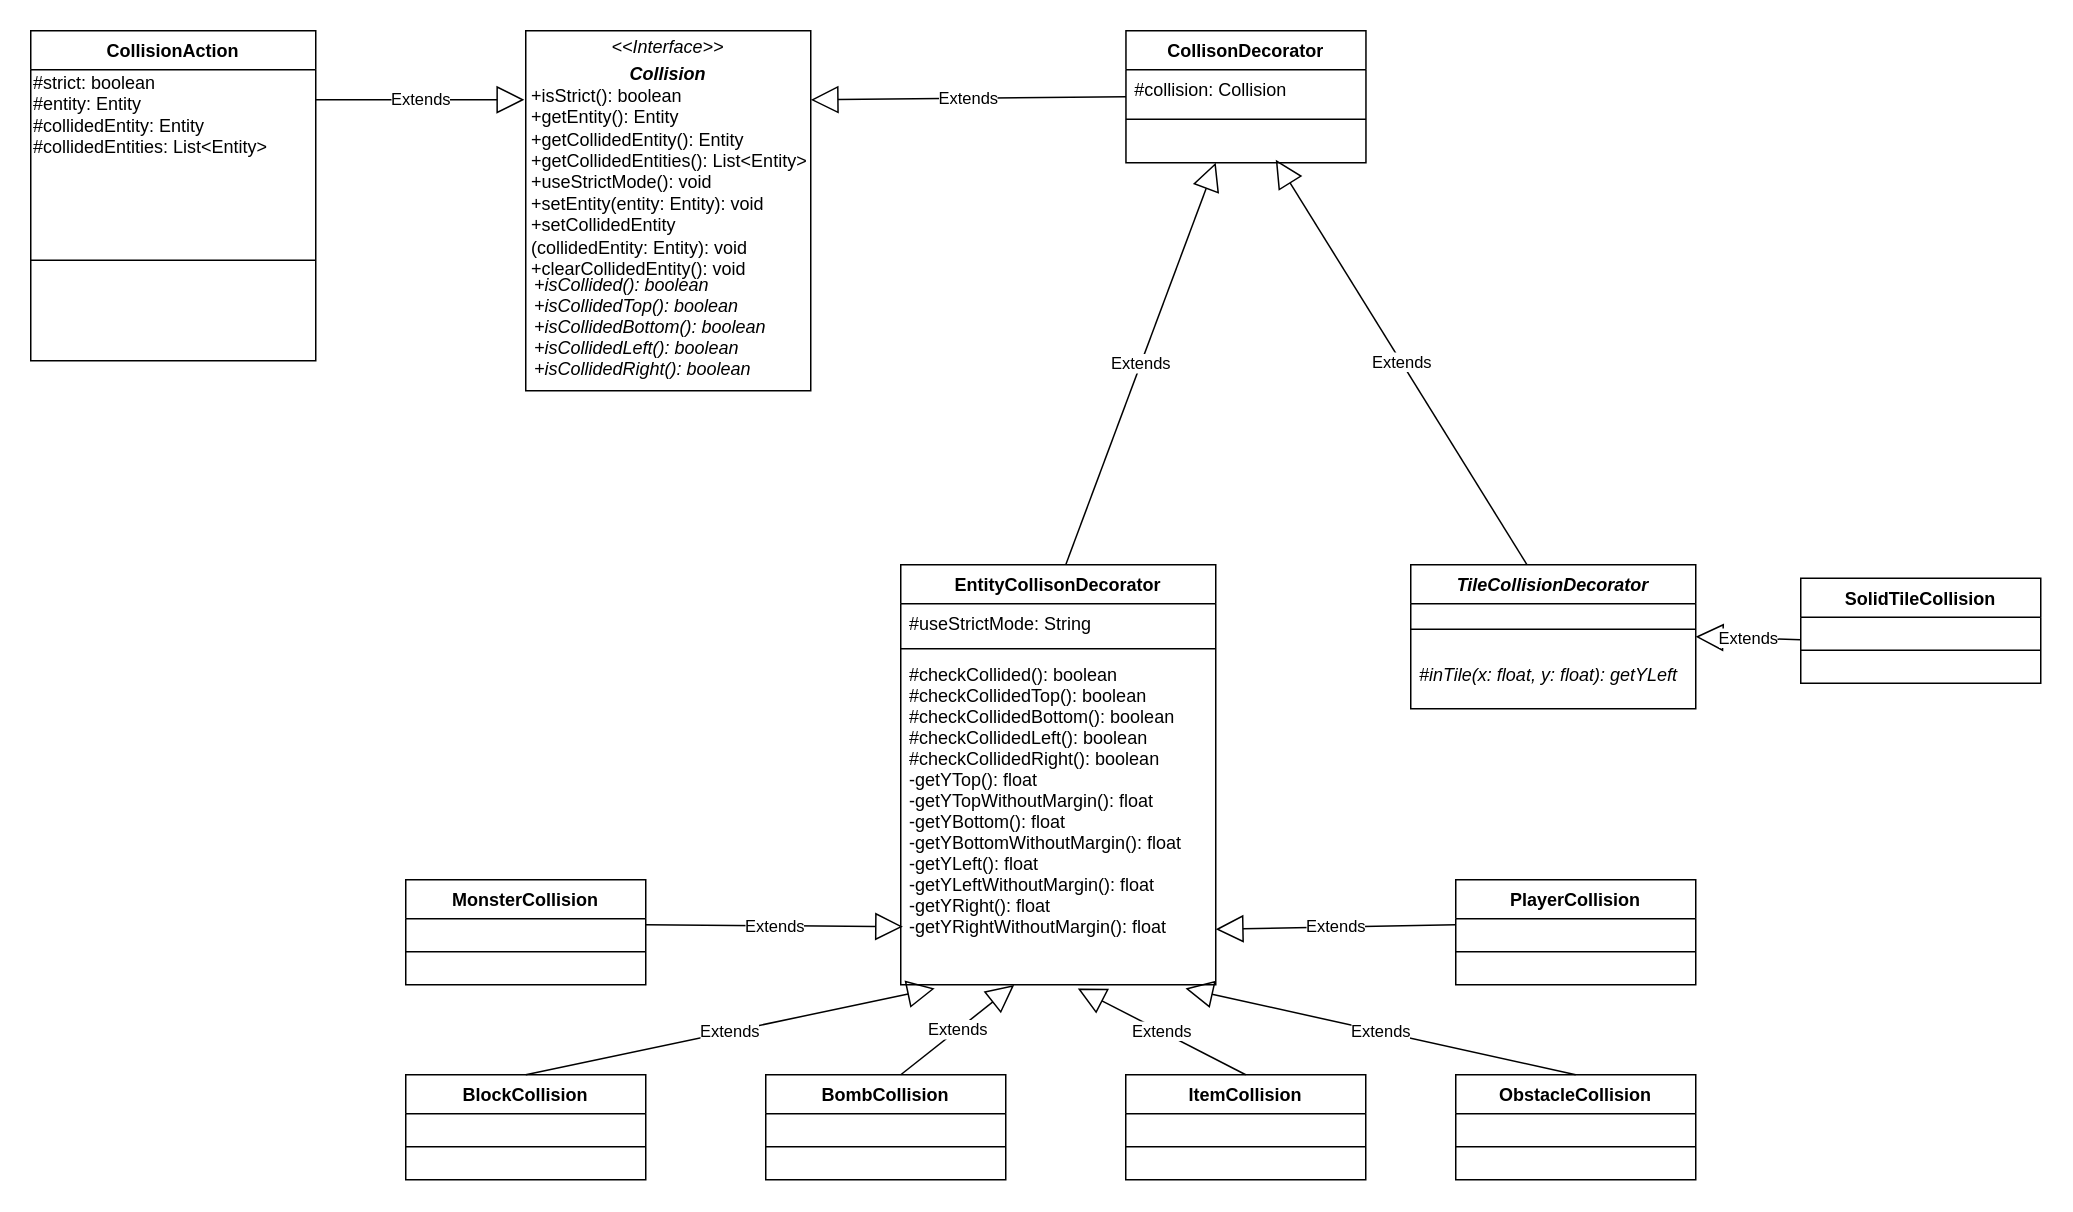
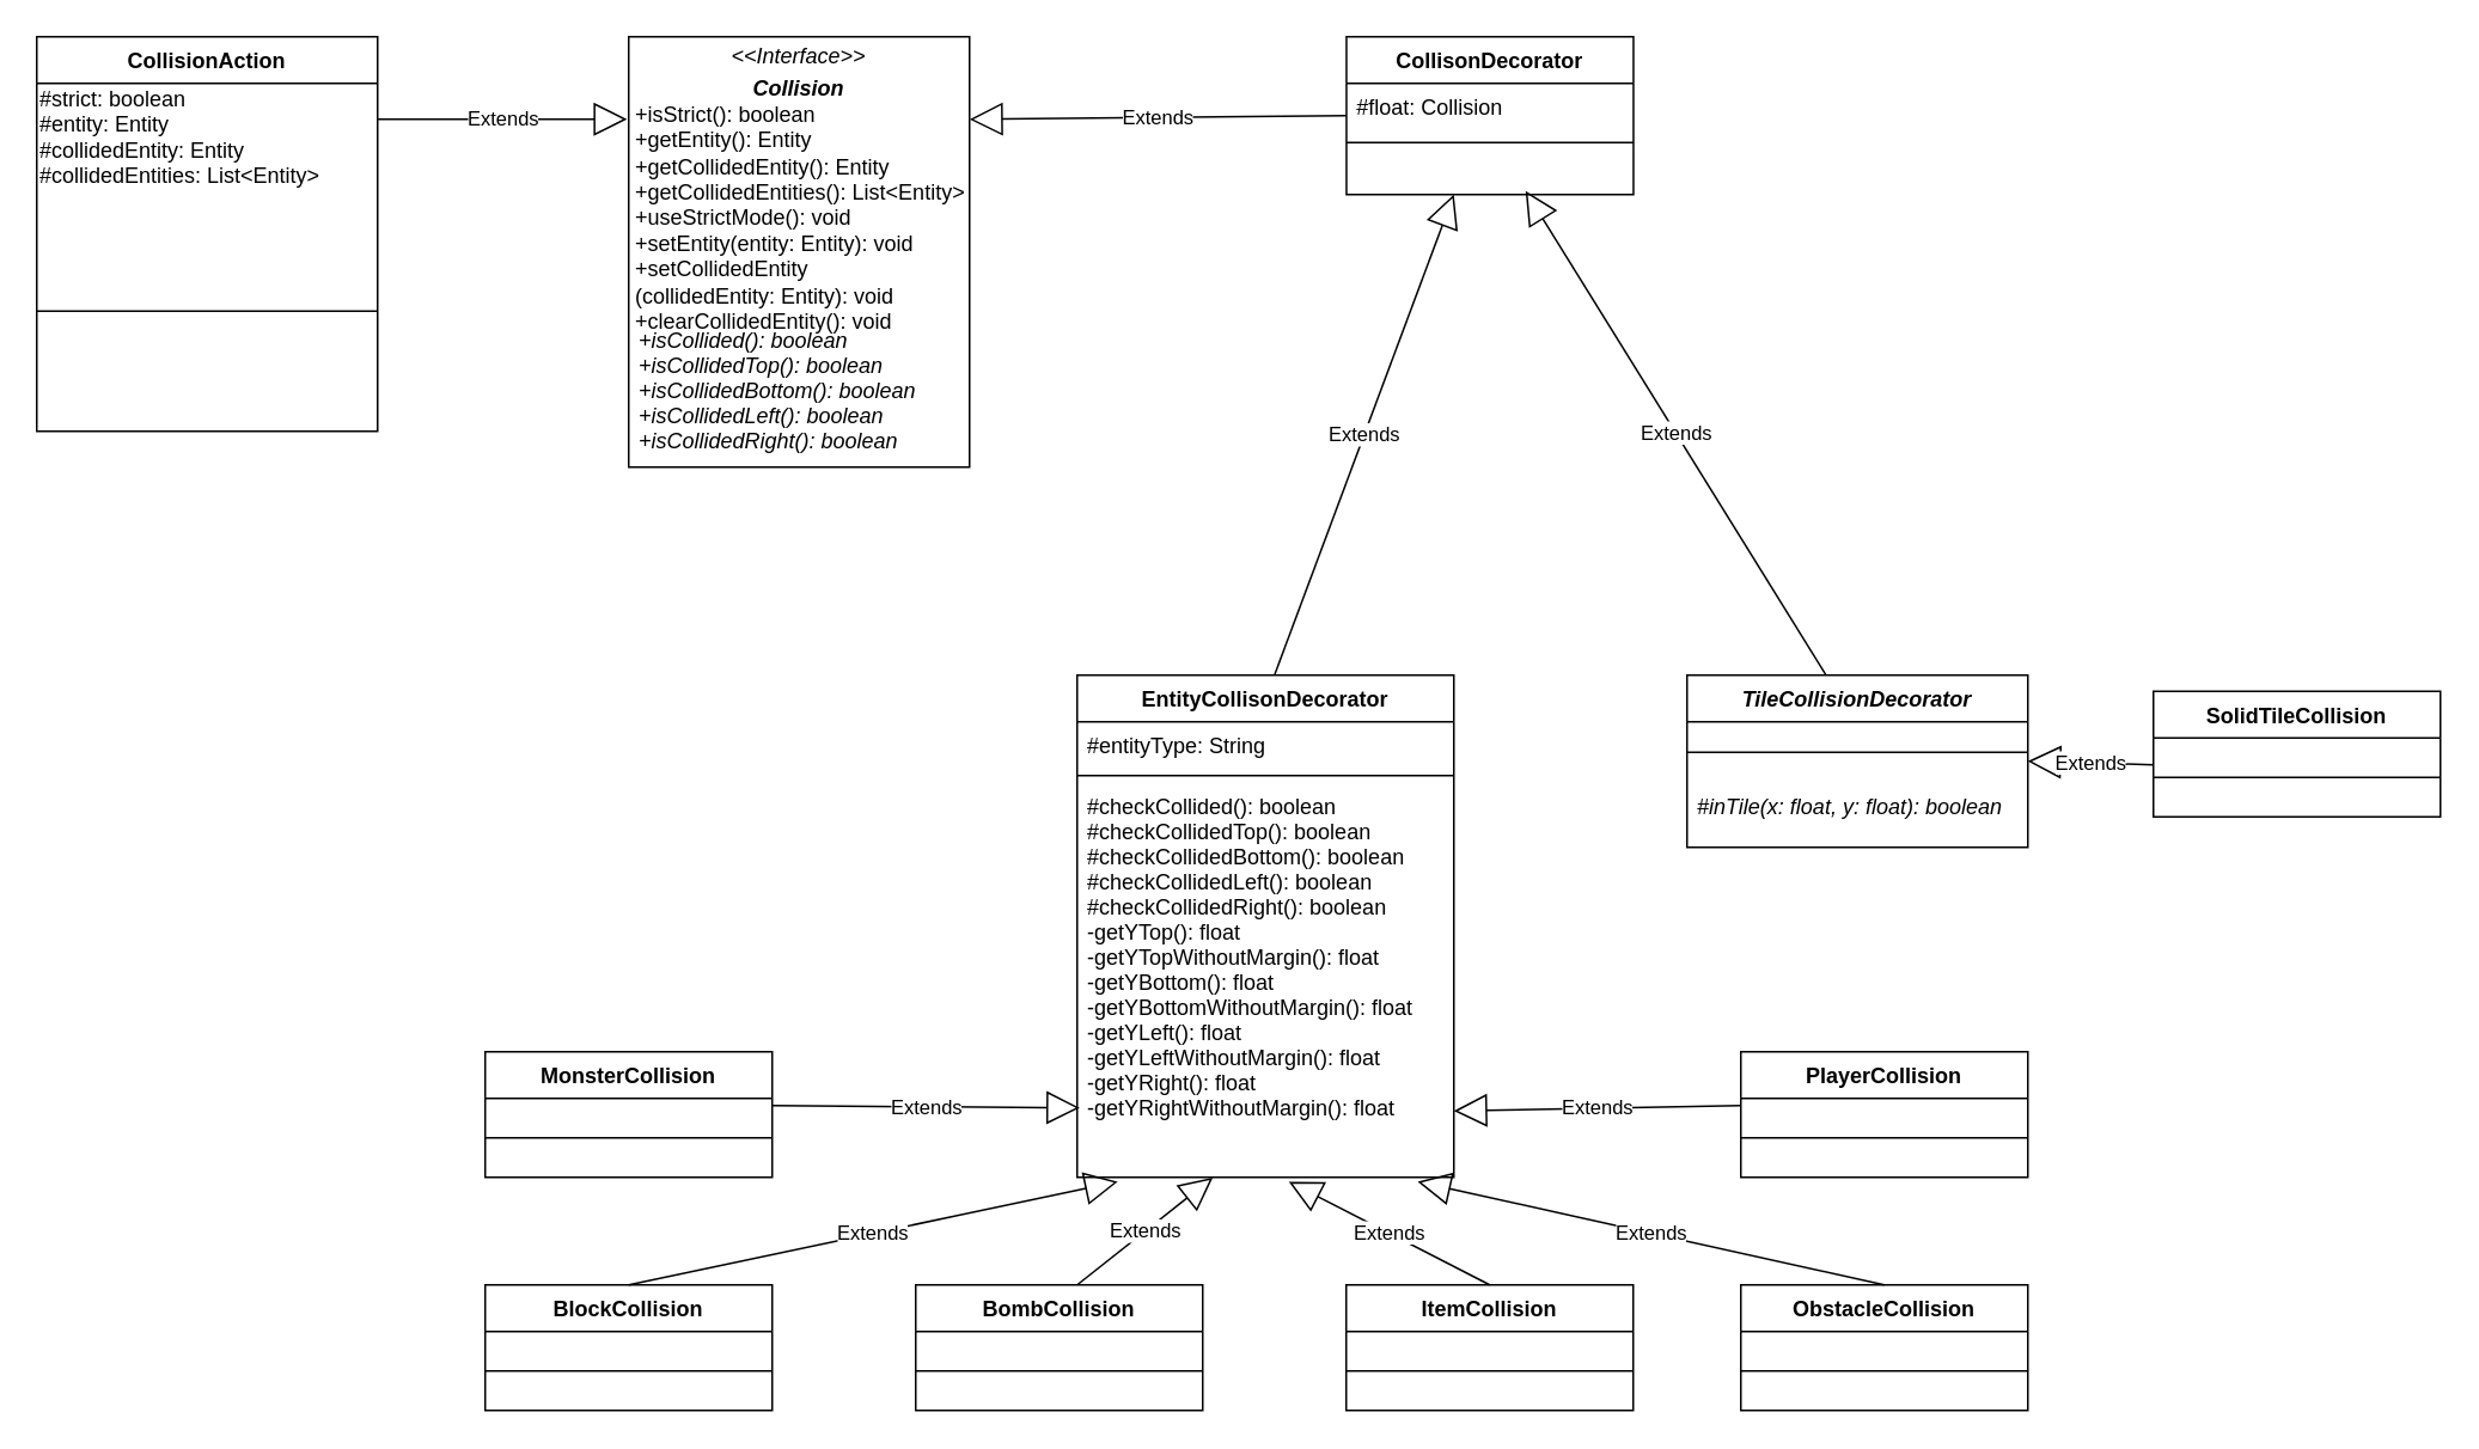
- <mxCell id="7" value="#collision: Collision" style="text;strokeColor=none;fillColor=none;align=left;verticalAlign=top;spacingLeft=4;spacingRight=4;overflow=hidden;rotatable=0;points=[[0,0.5],[1,0.5]];portConstraint=eastwest;" parent="6" vertex="1"><mxGeometry y="26" width="160" height="4" as="geometry" /></mxCell>
+ <mxCell id="7" value="#float: Collision" style="text;strokeColor=none;fillColor=none;align=left;verticalAlign=top;spacingLeft=4;spacingRight=4;overflow=hidden;rotatable=0;points=[[0,0.5],[1,0.5]];portConstraint=eastwest;" parent="6" vertex="1"><mxGeometry y="26" width="160" height="4" as="geometry" /></mxCell>
- <mxCell id="18" value="#useStrictMode: String " style="text;strokeColor=none;fillColor=none;align=left;verticalAlign=top;spacingLeft=4;spacingRight=4;overflow=hidden;rotatable=0;points=[[0,0.5],[1,0.5]];portConstraint=eastwest;" parent="16" vertex="1"><mxGeometry y="26" width="210" height="26" as="geometry" /></mxCell>
+ <mxCell id="18" value="#entityType: String " style="text;strokeColor=none;fillColor=none;align=left;verticalAlign=top;spacingLeft=4;spacingRight=4;overflow=hidden;rotatable=0;points=[[0,0.5],[1,0.5]];portConstraint=eastwest;" parent="16" vertex="1"><mxGeometry y="26" width="210" height="26" as="geometry" /></mxCell>
- <mxCell id="15" value="#inTile(x: float, y: float): getYLeft" style="text;strokeColor=none;fillColor=none;align=left;verticalAlign=top;spacingLeft=4;spacingRight=4;overflow=hidden;rotatable=0;points=[[0,0.5],[1,0.5]];portConstraint=eastwest;fontStyle=2" parent="12" vertex="1"><mxGeometry y="60" width="190" height="36" as="geometry" /></mxCell>
+ <mxCell id="15" value="#inTile(x: float, y: float): boolean" style="text;strokeColor=none;fillColor=none;align=left;verticalAlign=top;spacingLeft=4;spacingRight=4;overflow=hidden;rotatable=0;points=[[0,0.5],[1,0.5]];portConstraint=eastwest;fontStyle=2" parent="12" vertex="1"><mxGeometry y="60" width="190" height="36" as="geometry" /></mxCell>
